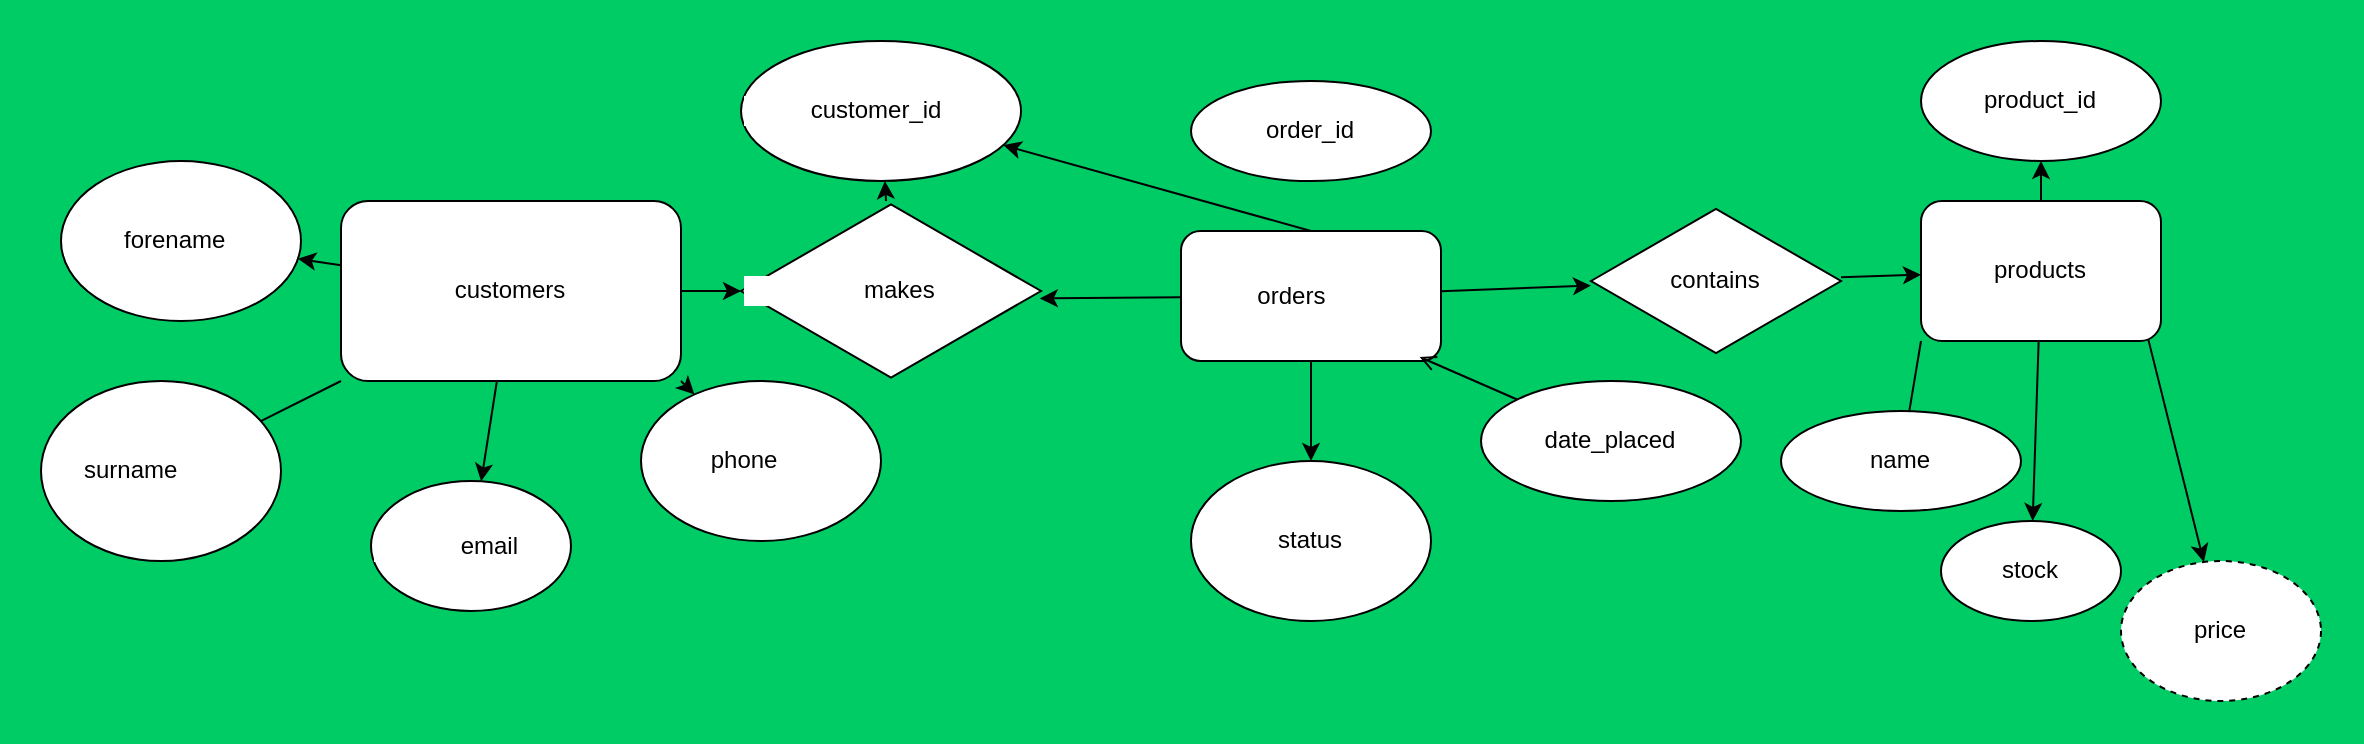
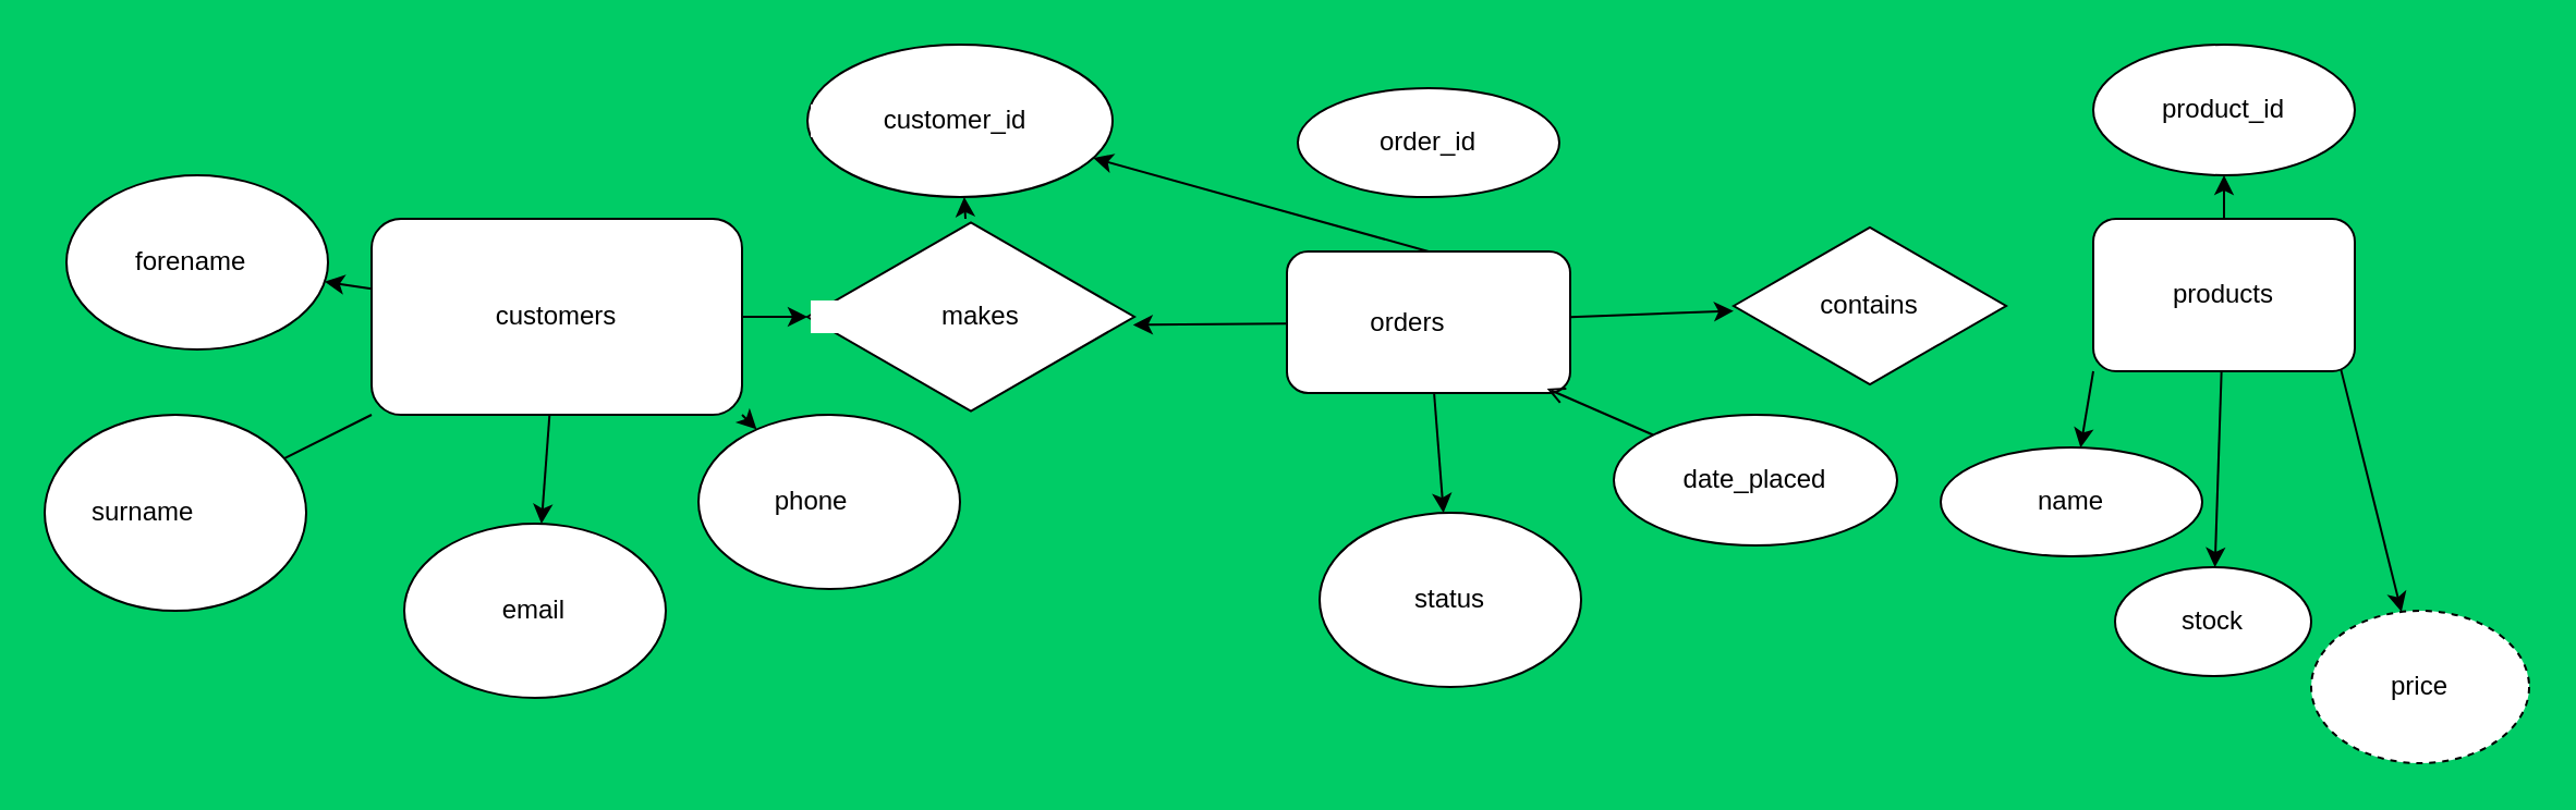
- <mxCell id="24" style="edgeStyle=none;rounded=0;orthogonalLoop=1;jettySize=auto;html=1;" edge="1" parent="1" source="25" target="30"><mxGeometry relative="1" as="geometry"><mxPoint x="980" y="140" as="targetPoint" /></mxGeometry></mxCell>
- <mxCell id="27" style="edgeStyle=none;rounded=0;orthogonalLoop=1;jettySize=auto;html=1;exitX=0;exitY=1;exitDx=0;exitDy=0;endArrow=none;" edge="1" parent="1" source="30" target="32"><mxGeometry relative="1" as="geometry"><mxPoint x="920" y="220" as="targetPoint" /></mxGeometry></mxCell>
+ <mxCell id="27" style="edgeStyle=none;rounded=0;orthogonalLoop=1;jettySize=auto;html=1;exitX=0;exitY=1;exitDx=0;exitDy=0;" edge="1" parent="1" source="30" target="32"><mxGeometry relative="1" as="geometry"><mxPoint x="920" y="220" as="targetPoint" /></mxGeometry></mxCell>
- <mxCell id="20" value="status" style="ellipse;whiteSpace=wrap;html=1;labelBackgroundColor=#ffffff;align=center;" vertex="1" parent="1"><mxGeometry x="595" y="230" width="120" height="80" as="geometry" /></mxCell>
+ <mxCell id="20" value="status" style="ellipse;whiteSpace=wrap;html=1;labelBackgroundColor=#ffffff;align=center;" vertex="1" parent="1"><mxGeometry x="605" y="235" width="120" height="80" as="geometry" /></mxCell>
- <mxCell id="10" value="&amp;nbsp; &amp;nbsp; &amp;nbsp; &amp;nbsp; &amp;nbsp; &amp;nbsp; &amp;nbsp;email&amp;nbsp;" style="ellipse;whiteSpace=wrap;html=1;labelBackgroundColor=#ffffff;align=left;" vertex="1" parent="1"><mxGeometry x="185" y="240" width="100" height="65" as="geometry" /></mxCell>
+ <mxCell id="10" value="&amp;nbsp; &amp;nbsp; &amp;nbsp; &amp;nbsp; &amp;nbsp; &amp;nbsp; &amp;nbsp;email&amp;nbsp;" style="ellipse;whiteSpace=wrap;html=1;labelBackgroundColor=#ffffff;align=left;" vertex="1" parent="1"><mxGeometry x="185" y="240" width="120" height="80" as="geometry" /></mxCell>
